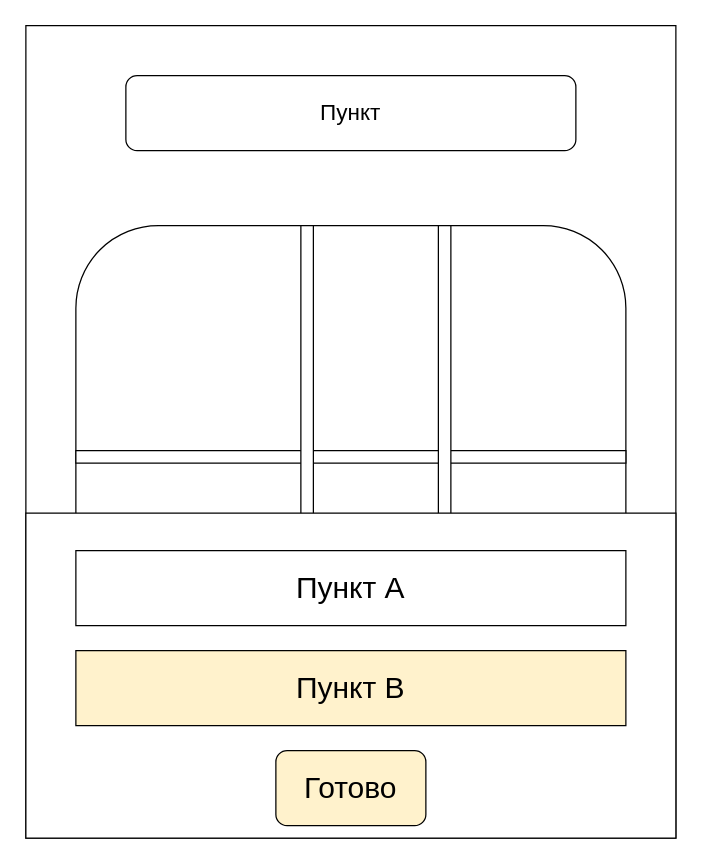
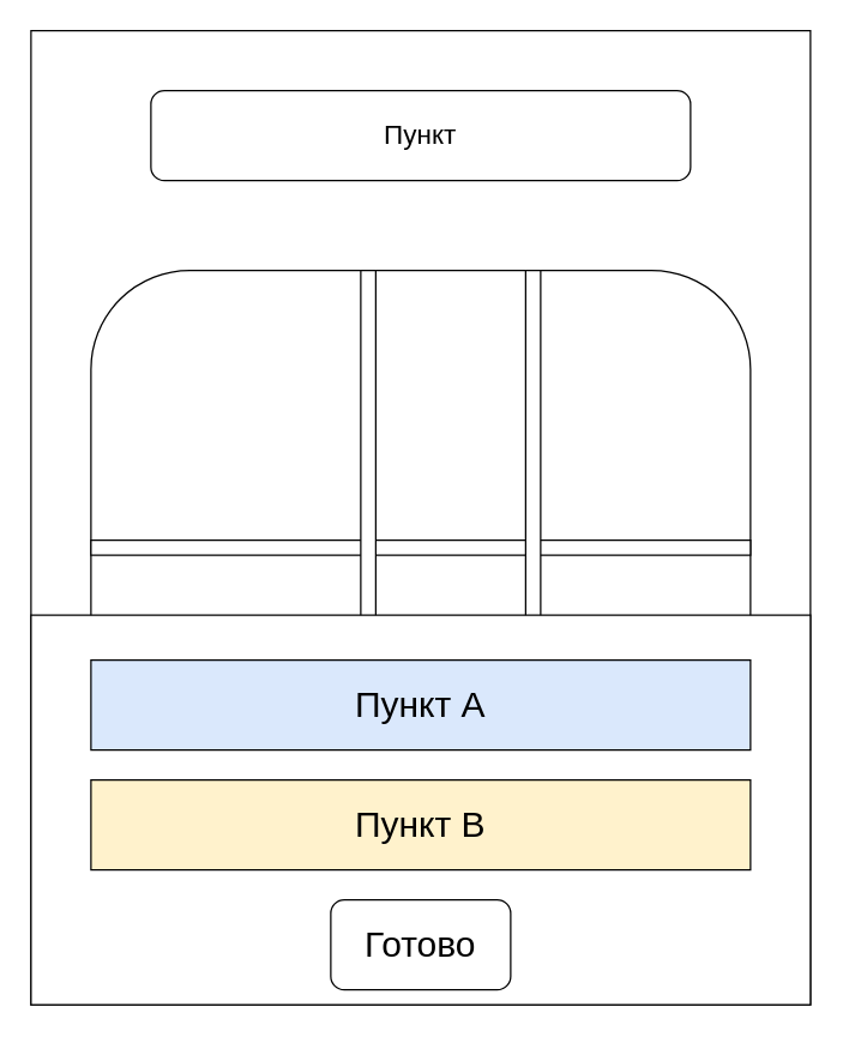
- <mxCell id="10" value="&lt;font style=&quot;font-size: 24px&quot;&gt;Пункт A&lt;/font&gt;" style="rounded=0;whiteSpace=wrap;html=1;" vertex="1" parent="1"><mxGeometry x="60" y="440" width="440" height="60" as="geometry" /></mxCell>
+ <mxCell id="10" value="&lt;font style=&quot;font-size: 24px&quot;&gt;Пункт A&lt;/font&gt;" style="rounded=0;whiteSpace=wrap;html=1;fillColor=#dae8fc;" vertex="1" parent="1"><mxGeometry x="60" y="440" width="440" height="60" as="geometry" /></mxCell>
- <mxCell id="9" value="&lt;font style=&quot;font-size: 24px&quot;&gt;Готово&lt;/font&gt;" style="rounded=1;whiteSpace=wrap;html=1;fillColor=#fff2cc;" vertex="1" parent="1"><mxGeometry x="220" y="600" width="120" height="60" as="geometry" /></mxCell>
+ <mxCell id="9" value="&lt;font style=&quot;font-size: 24px&quot;&gt;Готово&lt;/font&gt;" style="rounded=1;whiteSpace=wrap;html=1;" vertex="1" parent="1"><mxGeometry x="220" y="600" width="120" height="60" as="geometry" /></mxCell>
